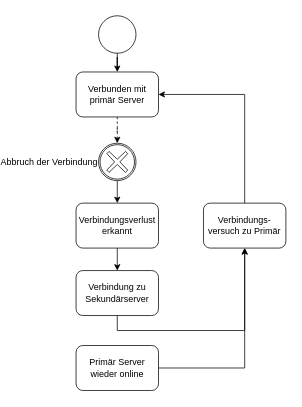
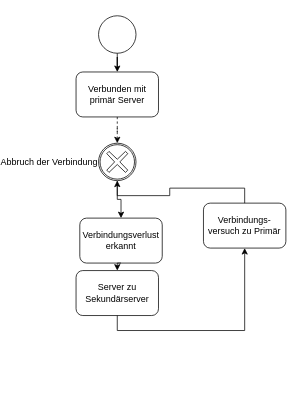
- <mxCell id="16" style="edgeStyle=orthogonalEdgeStyle;rounded=0;html=1;jettySize=auto;orthogonalLoop=1;entryX=1;entryY=0.5;entryDx=0;entryDy=0;exitX=0.5;exitY=0;exitDx=0;exitDy=0;" edge="1" parent="1" source="12" target="3"><mxGeometry relative="1" as="geometry"><mxPoint x="85" y="530" as="sourcePoint" /><mxPoint x="255" y="340" as="targetPoint" /></mxGeometry></mxCell>
+ <mxCell id="16" style="edgeStyle=orthogonalEdgeStyle;rounded=0;html=1;jettySize=auto;orthogonalLoop=1;exitX=0.5;exitY=0;exitDx=0;exitDy=0;" edge="1" parent="1" source="12" target="15"><mxGeometry relative="1" as="geometry"><mxPoint x="85" y="530" as="sourcePoint" /><mxPoint x="255" y="340" as="targetPoint" /></mxGeometry></mxCell>
- <mxCell id="4" value="Verbindungsverlust erkannt" style="shape=ext;rounded=1;html=1;whiteSpace=wrap;" parent="1" vertex="1"><mxGeometry x="20" y="270" width="110.0" height="60" as="geometry" /></mxCell>
+ <mxCell id="4" value="Verbindungsverlust erkannt" style="shape=ext;rounded=1;html=1;whiteSpace=wrap;" parent="1" vertex="1"><mxGeometry x="25" y="290" width="110.0" height="60" as="geometry" /></mxCell>
- <mxCell id="8" value="Verbindung zu Sekundärserver" style="shape=ext;rounded=1;html=1;whiteSpace=wrap;" parent="1" vertex="1"><mxGeometry x="20" y="360" width="110.0" height="60" as="geometry" /></mxCell>
+ <mxCell id="8" value="Server zu Sekundärserver" style="shape=ext;rounded=1;html=1;whiteSpace=wrap;" parent="1" vertex="1"><mxGeometry x="20" y="360" width="110.0" height="60" as="geometry" /></mxCell>
- <mxCell id="13" style="edgeStyle=orthogonalEdgeStyle;rounded=0;html=1;jettySize=auto;orthogonalLoop=1;entryX=0.5;entryY=1;entryDx=0;entryDy=0;exitX=1;exitY=0.5;exitDx=0;exitDy=0;" parent="1" source="10" target="12" edge="1"><mxGeometry relative="1" as="geometry"><mxPoint x="280" y="665" as="sourcePoint" /><mxPoint x="780" y="685" as="targetPoint" /></mxGeometry></mxCell>
- <mxCell id="10" value="Primär Server wieder online" style="shape=ext;rounded=1;html=1;whiteSpace=wrap;" parent="1" vertex="1"><mxGeometry x="20" y="460" width="110.0" height="60" as="geometry" /></mxCell>
